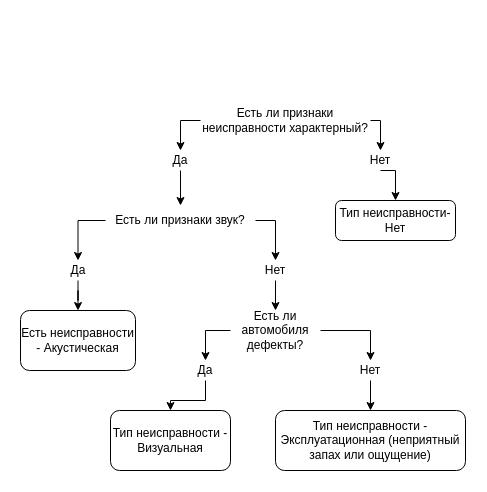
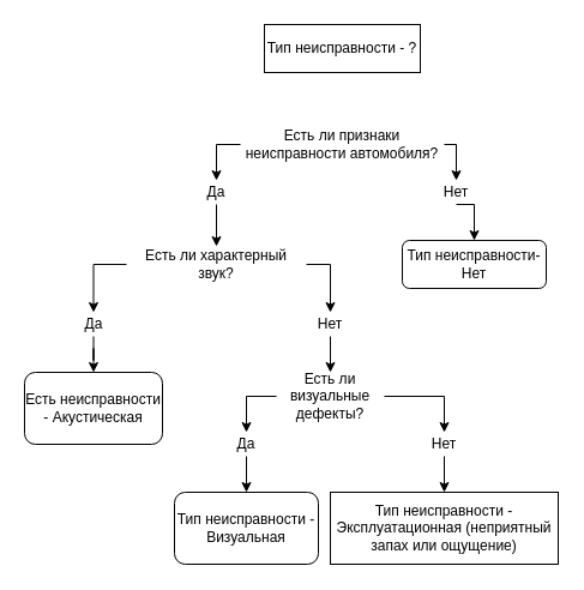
+ <mxCell id="2" value="&lt;span style=&quot;font-size: 12px;&quot;&gt;Тип неисправности - ?&lt;/span&gt;" style="rounded=0;whiteSpace=wrap;html=1;fontSize=12;" parent="1" vertex="1"><mxGeometry x="220" y="20" width="130" height="40" as="geometry" /></mxCell>
- <mxCell id="5" value="Есть ли признаки неисправности характерный?" style="text;html=1;strokeColor=none;fillColor=none;align=center;verticalAlign=middle;whiteSpace=wrap;rounded=0;fontSize=12;" parent="1" vertex="1"><mxGeometry x="200" y="100" width="170" height="40" as="geometry" /></mxCell>
+ <mxCell id="5" value="Есть ли признаки неисправности автомобиля?" style="text;html=1;strokeColor=none;fillColor=none;align=center;verticalAlign=middle;whiteSpace=wrap;rounded=0;fontSize=12;" parent="1" vertex="1"><mxGeometry x="200" y="100" width="170" height="40" as="geometry" /></mxCell>
- <mxCell id="13" value="&lt;span style=&quot;font-size: 12px&quot;&gt;Есть ли признаки звук?&lt;/span&gt;" style="text;html=1;strokeColor=none;fillColor=none;align=center;verticalAlign=middle;whiteSpace=wrap;rounded=0;fontSize=12;" parent="1" vertex="1"><mxGeometry x="105" y="205" width="150" height="30" as="geometry" /></mxCell>
+ <mxCell id="13" value="&lt;span style=&quot;font-size: 12px&quot;&gt;Есть ли характерный звук?&lt;/span&gt;" style="text;html=1;strokeColor=none;fillColor=none;align=center;verticalAlign=middle;whiteSpace=wrap;rounded=0;fontSize=12;" parent="1" vertex="1"><mxGeometry x="105" y="205" width="150" height="30" as="geometry" /></mxCell>
- <mxCell id="23" value="Есть ли автомобиля дефекты?" style="text;html=1;strokeColor=none;fillColor=none;align=center;verticalAlign=middle;whiteSpace=wrap;rounded=0;fontSize=12;" vertex="1" parent="1"><mxGeometry x="230" y="310" width="90" height="40" as="geometry" /></mxCell>
+ <mxCell id="23" value="Есть ли визуальные дефекты?" style="text;html=1;strokeColor=none;fillColor=none;align=center;verticalAlign=middle;whiteSpace=wrap;rounded=0;fontSize=12;" vertex="1" parent="1"><mxGeometry x="230" y="310" width="90" height="40" as="geometry" /></mxCell>
- <mxCell id="15" value="Тип неисправности - Визуальная" style="rounded=1;whiteSpace=wrap;html=1;fontSize=12;" parent="1" vertex="1"><mxGeometry x="110" y="410" width="120" height="60" as="geometry" /></mxCell>
+ <mxCell id="15" value="Тип неисправности - Визуальная" style="rounded=1;whiteSpace=wrap;html=1;fontSize=12;" parent="1" vertex="1"><mxGeometry x="145" y="410" width="120" height="60" as="geometry" /></mxCell>
- <mxCell id="16" value="Тип неисправности - Эксплуатационная (неприятный запах или ощущение)" style="rounded=1;whiteSpace=wrap;html=1;fontSize=12;" parent="1" vertex="1"><mxGeometry x="275" y="410" width="190" height="60" as="geometry" /></mxCell>
+ <mxCell id="16" value="Тип неисправности - Эксплуатационная (неприятный запах или ощущение)" style="whiteSpace=wrap;html=1;fontSize=12;rounded=0;" parent="1" vertex="1"><mxGeometry x="275" y="410" width="190" height="60" as="geometry" /></mxCell>
